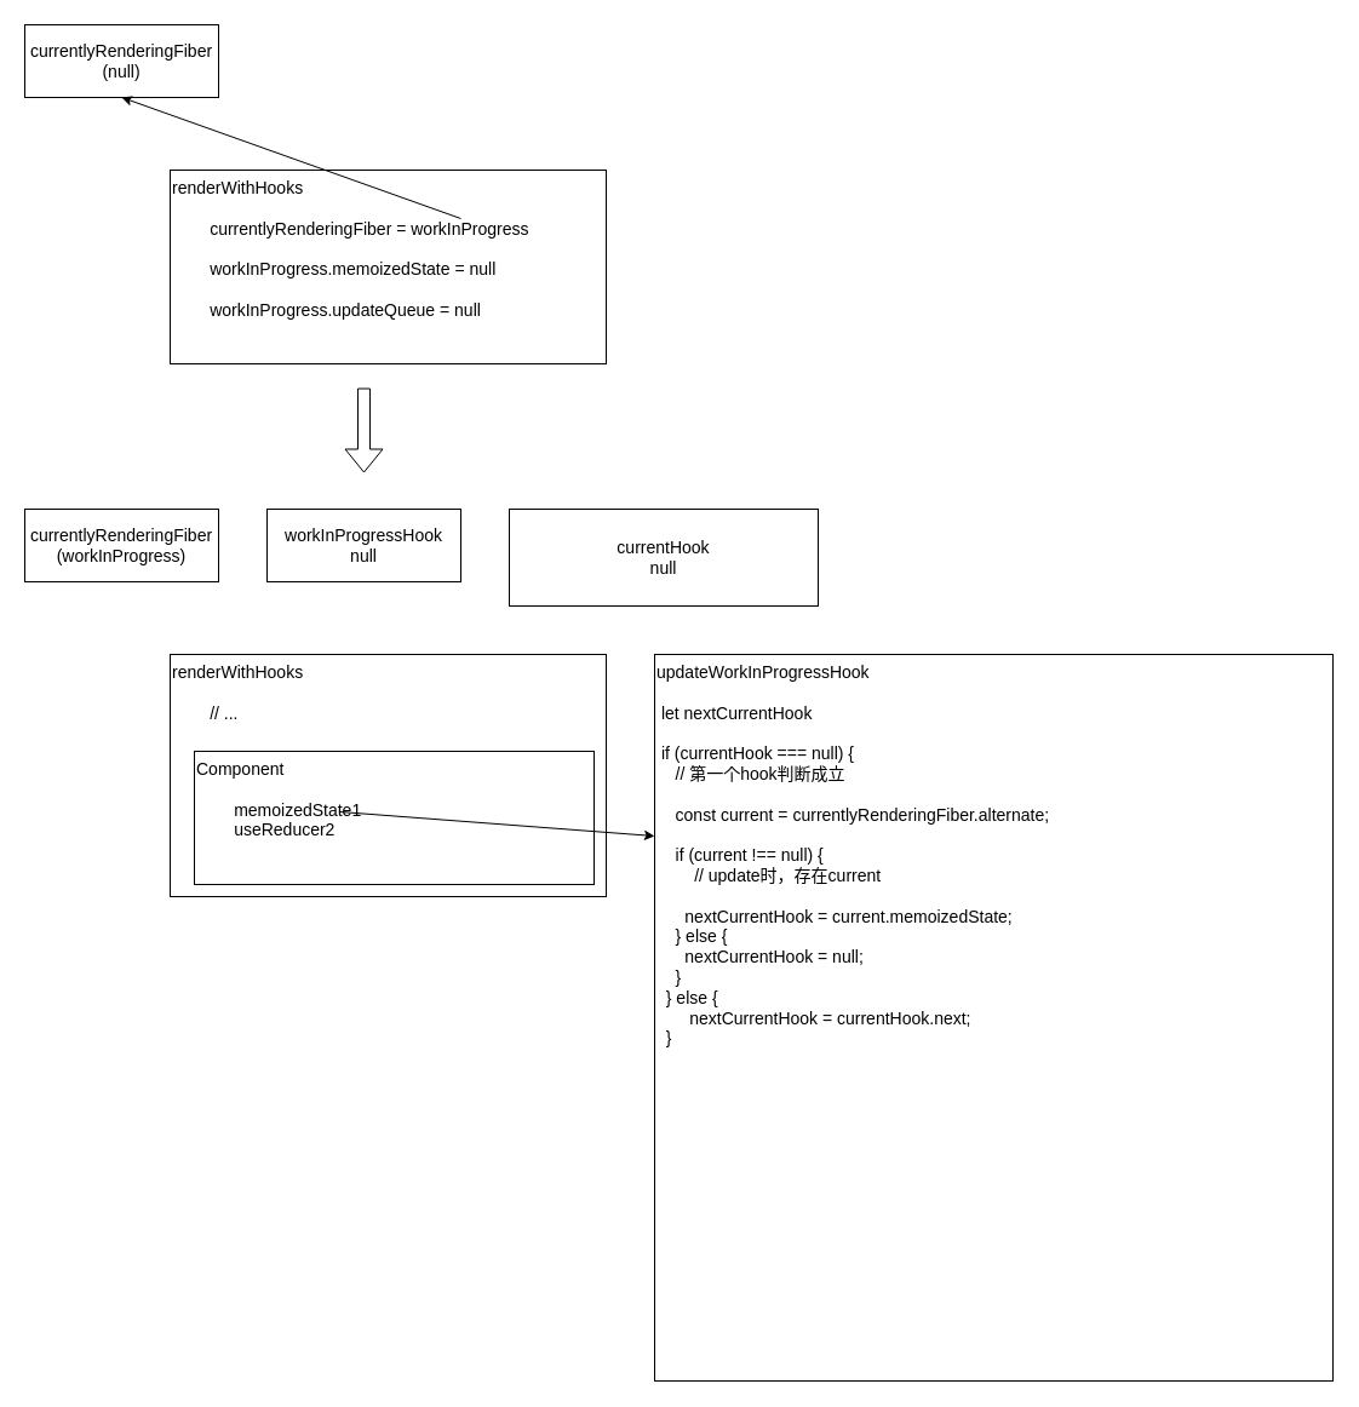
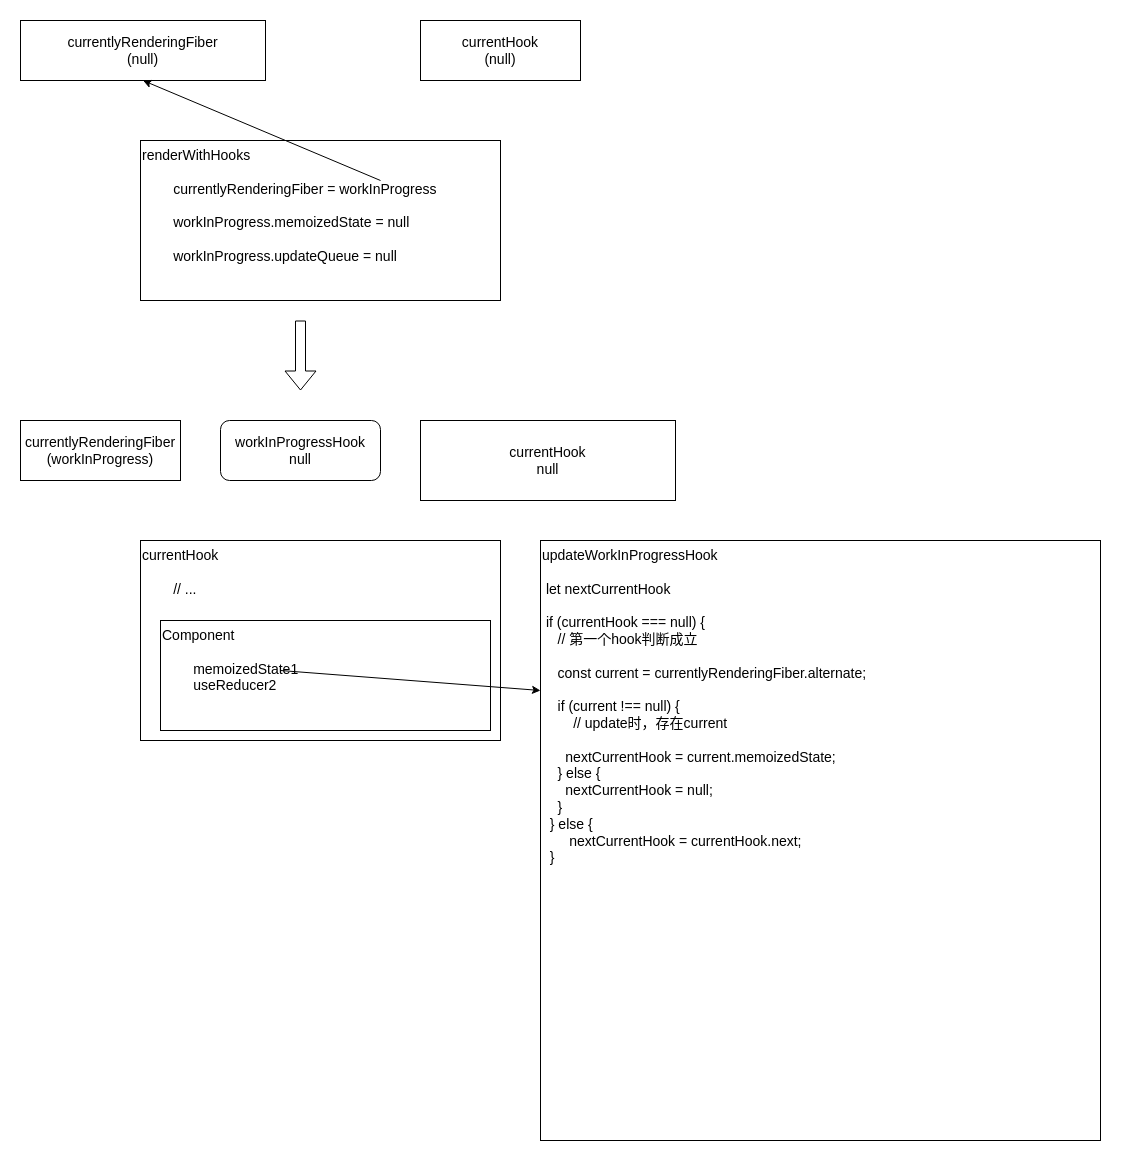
- <mxCell id="3" value="currentlyRenderingFiber&lt;br&gt;(null)" style="rounded=0;whiteSpace=wrap;html=1;fontSize=14;" vertex="1" parent="1"><mxGeometry y="20" width="160" height="60" as="geometry" x="20" /></mxCell>
+ <mxCell id="3" value="currentlyRenderingFiber&lt;br&gt;(null)" style="rounded=0;whiteSpace=wrap;html=1;fontSize=14;" vertex="1" parent="1"><mxGeometry x="20" y="20" width="245" height="60" as="geometry" /></mxCell>
+ <mxCell id="4" value="currentHook&lt;br&gt;(null)" style="rounded=0;whiteSpace=wrap;html=1;fontSize=14;" vertex="1" parent="1"><mxGeometry x="420" y="20" width="160" height="60" as="geometry" /></mxCell>
- <mxCell id="8" value="workInProgressHook&lt;br&gt;null" style="rounded=0;whiteSpace=wrap;html=1;fontSize=14;" vertex="1" parent="1"><mxGeometry x="220" y="420" width="160" height="60" as="geometry" /></mxCell>
+ <mxCell id="8" value="workInProgressHook&lt;br&gt;null" style="whiteSpace=wrap;html=1;fontSize=14;rounded=1;" vertex="1" parent="1"><mxGeometry x="220" y="420" width="160" height="60" as="geometry" /></mxCell>
- <mxCell id="6" value="renderWithHooks&lt;br&gt;&lt;br&gt;&lt;span style=&quot;white-space: pre;&quot;&gt;&#09;&lt;/span&gt;// ..." style="rounded=0;whiteSpace=wrap;html=1;fontSize=14;align=left;verticalAlign=top;fillColor=none;" vertex="1" parent="1"><mxGeometry x="140" y="540" width="360" height="200" as="geometry" /></mxCell>
+ <mxCell id="6" value="currentHook&lt;br&gt;&lt;br&gt;&lt;span style=&quot;white-space: pre;&quot;&gt;&#09;&lt;/span&gt;// ..." style="rounded=0;whiteSpace=wrap;html=1;fontSize=14;align=left;verticalAlign=top;fillColor=none;" vertex="1" parent="1"><mxGeometry x="140" y="540" width="360" height="200" as="geometry" /></mxCell>
